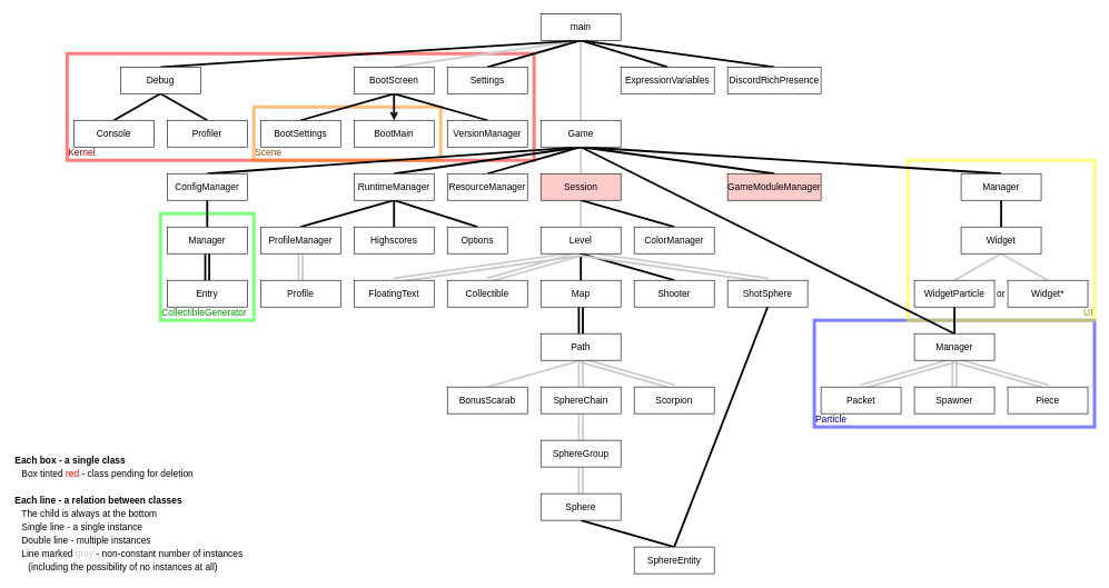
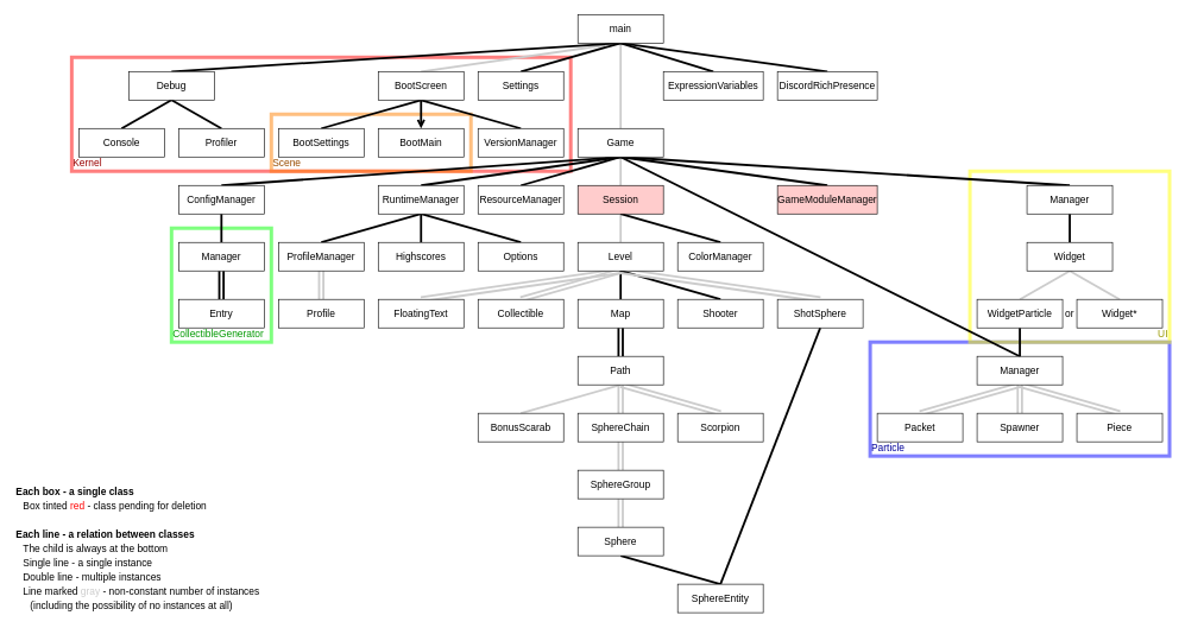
- <mxCell id="84" value="Options" style="rounded=0;whiteSpace=wrap;html=1;fontSize=14;" vertex="1" parent="1"><mxGeometry x="670" y="340" width="90" height="40" as="geometry" /></mxCell>
+ <mxCell id="84" value="Options" style="rounded=0;whiteSpace=wrap;html=1;fontSize=14;" vertex="1" parent="1"><mxGeometry x="670" y="340" width="120" height="40" as="geometry" /></mxCell>
